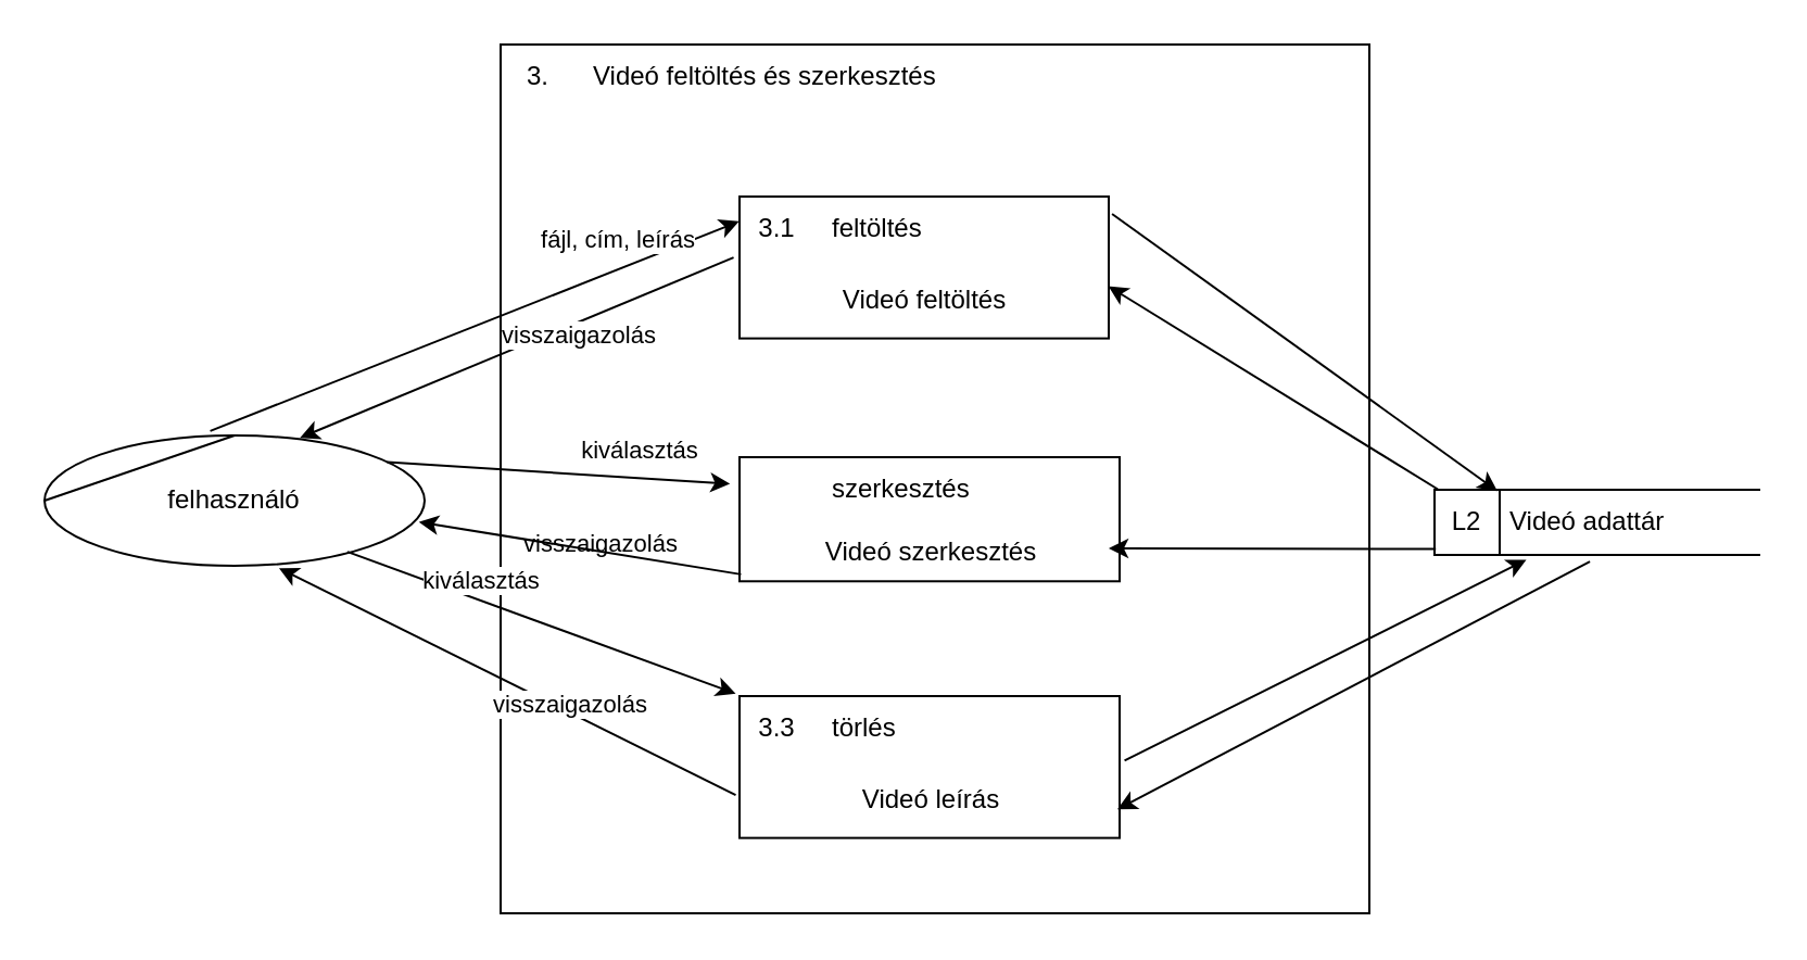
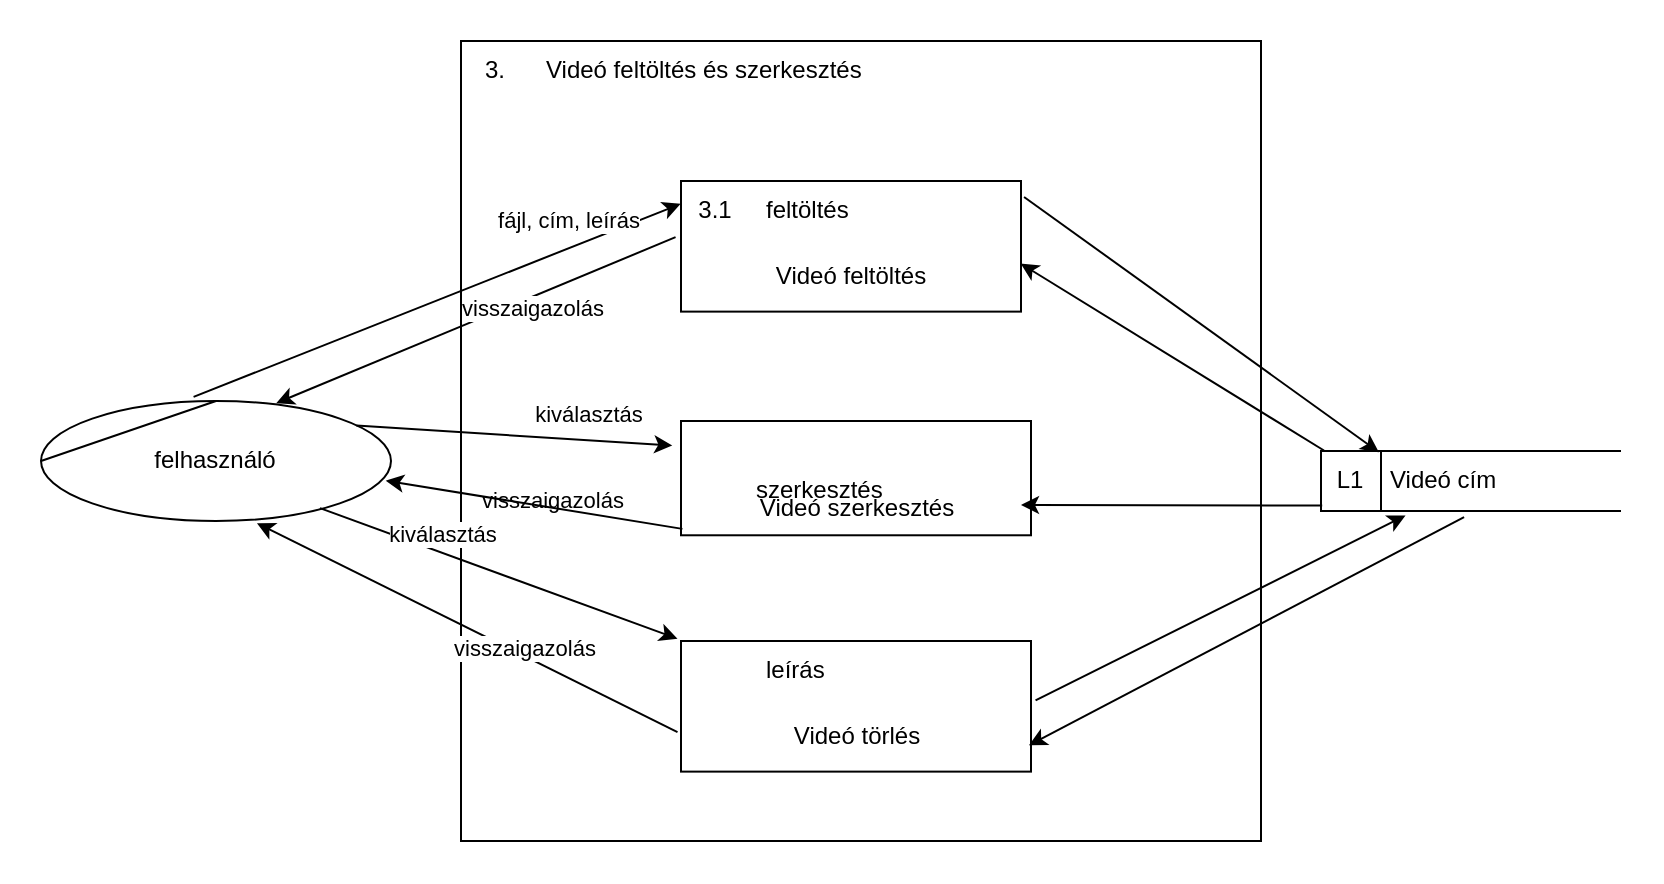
- <mxCell id="6" value="szerkesztés" style="text;html=1;strokeColor=none;fillColor=none;align=left;verticalAlign=middle;whiteSpace=wrap;rounded=0;movable=0;resizable=0;connectable=0;allowArrows=0;rotatable=0;cloneable=0;deletable=0;spacingLeft=6;autosize=1;resizeWidth=0;" parent="5" vertex="1"><mxGeometry x="35" width="90" height="30" as="geometry" /></mxCell>
+ <mxCell id="6" value="szerkesztés" style="text;html=1;strokeColor=none;fillColor=none;align=left;verticalAlign=middle;whiteSpace=wrap;rounded=0;movable=0;resizable=0;connectable=0;allowArrows=0;rotatable=0;cloneable=0;deletable=0;spacingLeft=6;autosize=1;resizeWidth=0;" parent="5" vertex="1"><mxGeometry x="30" y="20" width="90" height="30" as="geometry" /></mxCell>
- <mxCell id="14" value="L2" style="text;html=1;strokeColor=none;fillColor=none;align=center;verticalAlign=middle;whiteSpace=wrap;rounded=0;movable=0;resizable=0;rotatable=0;cloneable=0;deletable=0;allowArrows=0;connectable=0;" parent="13" vertex="1"><mxGeometry width="30" height="30" as="geometry" /></mxCell>
+ <mxCell id="14" value="L1" style="text;html=1;strokeColor=none;fillColor=none;align=center;verticalAlign=middle;whiteSpace=wrap;rounded=0;movable=0;resizable=0;rotatable=0;cloneable=0;deletable=0;allowArrows=0;connectable=0;" parent="13" vertex="1"><mxGeometry width="30" height="30" as="geometry" /></mxCell>
- <mxCell id="13" value="Videó adattár" style="html=1;dashed=0;whitespace=wrap;shape=mxgraph.dfd.dataStoreID;align=left;spacingLeft=33;container=1;collapsible=0;autosize=0;" parent="1" vertex="1"><mxGeometry x="660" y="225" width="150" height="30" as="geometry" /></mxCell>
+ <mxCell id="13" value="Videó cím" style="html=1;dashed=0;whitespace=wrap;shape=mxgraph.dfd.dataStoreID;align=left;spacingLeft=33;container=1;collapsible=0;autosize=0;" parent="1" vertex="1"><mxGeometry x="660" y="225" width="150" height="30" as="geometry" /></mxCell>
- <mxCell id="11" value="3.3" style="text;html=1;strokeColor=none;fillColor=none;align=center;verticalAlign=middle;whiteSpace=wrap;rounded=0;movable=0;resizable=0;rotatable=0;cloneable=0;deletable=0;connectable=0;allowArrows=0;pointerEvents=1;" parent="10" vertex="1"><mxGeometry width="35" height="30" as="geometry" /></mxCell>
- <mxCell id="12" value="törlés" style="text;html=1;strokeColor=none;fillColor=none;align=left;verticalAlign=middle;whiteSpace=wrap;rounded=0;movable=0;resizable=0;connectable=0;allowArrows=0;rotatable=0;cloneable=0;deletable=0;spacingLeft=6;autosize=1;resizeWidth=0;" parent="10" vertex="1"><mxGeometry x="35" width="60" height="30" as="geometry" /></mxCell>
+ <mxCell id="12" value="leírás" style="text;html=1;strokeColor=none;fillColor=none;align=left;verticalAlign=middle;whiteSpace=wrap;rounded=0;movable=0;resizable=0;connectable=0;allowArrows=0;rotatable=0;cloneable=0;deletable=0;spacingLeft=6;autosize=1;resizeWidth=0;" parent="10" vertex="1"><mxGeometry x="35" width="60" height="30" as="geometry" /></mxCell>
- <mxCell id="10" value="Videó leírás" style="html=1;dashed=0;whitespace=wrap;shape=mxgraph.dfd.process;align=center;container=1;collapsible=0;spacingTop=30;" parent="2" vertex="1"><mxGeometry x="110" y="299.998" width="175" height="65.306" as="geometry" /></mxCell>
+ <mxCell id="10" value="Videó törlés" style="html=1;dashed=0;whitespace=wrap;shape=mxgraph.dfd.process;align=center;container=1;collapsible=0;spacingTop=30;" parent="2" vertex="1"><mxGeometry x="110" y="299.998" width="175" height="65.306" as="geometry" /></mxCell>
